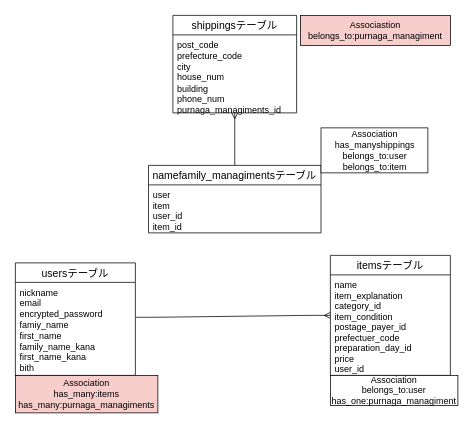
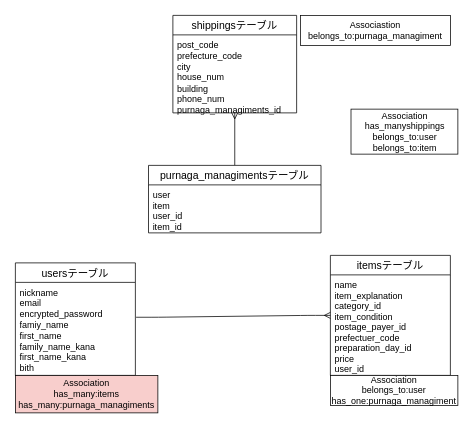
- <mxCell id="13" value="Associastion&lt;br&gt;belongs_to:purnaga_managiment" style="whiteSpace=wrap;html=1;align=center;fillColor=#f8cecc;" vertex="1" parent="1"><mxGeometry x="400" y="20" width="200" height="40" as="geometry" /></mxCell>
+ <mxCell id="13" value="Associastion&lt;br&gt;belongs_to:purnaga_managiment" style="whiteSpace=wrap;html=1;align=center;" vertex="1" parent="1"><mxGeometry x="400" y="20" width="200" height="40" as="geometry" /></mxCell>
- <mxCell id="14" value="Association&lt;br&gt;has_manyshippings&lt;br&gt;belongs_to:user&lt;br&gt;belongs_to:item" style="whiteSpace=wrap;html=1;align=center;" vertex="1" parent="1"><mxGeometry x="427.5" y="170" width="142.5" height="60" as="geometry" /></mxCell>
+ <mxCell id="14" value="Association&lt;br&gt;has_manyshippings&lt;br&gt;belongs_to:user&lt;br&gt;belongs_to:item" style="whiteSpace=wrap;html=1;align=center;" vertex="1" parent="1"><mxGeometry x="467.5" y="145" width="142.5" height="60" as="geometry" /></mxCell>
- <mxCell id="11" value="namefamily_managimentsテーブル" style="swimlane;fontStyle=0;childLayout=stackLayout;horizontal=1;startSize=26;horizontalStack=0;resizeParent=1;resizeParentMax=0;resizeLast=0;collapsible=1;marginBottom=0;align=center;fontSize=14;" vertex="1" parent="1"><mxGeometry x="197.5" y="220" width="230" height="90" as="geometry" /></mxCell>
+ <mxCell id="11" value="purnaga_managimentsテーブル" style="swimlane;fontStyle=0;childLayout=stackLayout;horizontal=1;startSize=26;horizontalStack=0;resizeParent=1;resizeParentMax=0;resizeLast=0;collapsible=1;marginBottom=0;align=center;fontSize=14;" vertex="1" parent="1"><mxGeometry x="197.5" y="220" width="230" height="90" as="geometry" /></mxCell>
